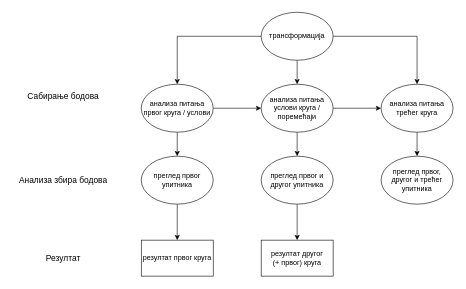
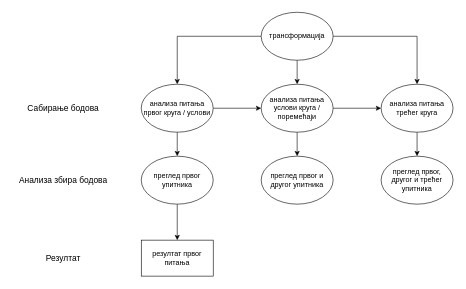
- <mxCell id="21" value="&lt;font style=&quot;font-size: 14px;&quot;&gt;Сабирање бодова&lt;/font&gt;" style="text;html=1;strokeColor=none;fillColor=none;align=center;verticalAlign=middle;whiteSpace=wrap;rounded=0;" vertex="1" parent="1"><mxGeometry x="35" y="145" width="140" height="30" as="geometry" /></mxCell>
+ <mxCell id="21" value="&lt;font style=&quot;font-size: 14px;&quot;&gt;Сабирање бодова&lt;/font&gt;" style="text;html=1;strokeColor=none;fillColor=none;align=center;verticalAlign=middle;whiteSpace=wrap;rounded=0;" vertex="1" parent="1"><mxGeometry x="35" y="165" width="140" height="30" as="geometry" /></mxCell>
- <mxCell id="17" value="" style="edgeStyle=orthogonalEdgeStyle;rounded=0;orthogonalLoop=1;jettySize=auto;html=1;" edge="1" parent="1" source="18" target="20"><mxGeometry relative="1" as="geometry" /></mxCell>
- <mxCell id="14" value="резултат првог круга" style="whiteSpace=wrap;html=1;" vertex="1" parent="1"><mxGeometry x="235" y="400" width="120" height="60" as="geometry" /></mxCell>
+ <mxCell id="14" value="резултат првог питања" style="whiteSpace=wrap;html=1;" vertex="1" parent="1"><mxGeometry x="235" y="400" width="120" height="60" as="geometry" /></mxCell>
- <mxCell id="20" value="резултат другог &lt;br&gt;(+ првог) круга" style="whiteSpace=wrap;html=1;" vertex="1" parent="1"><mxGeometry x="435" y="400" width="120" height="60" as="geometry" /></mxCell>
